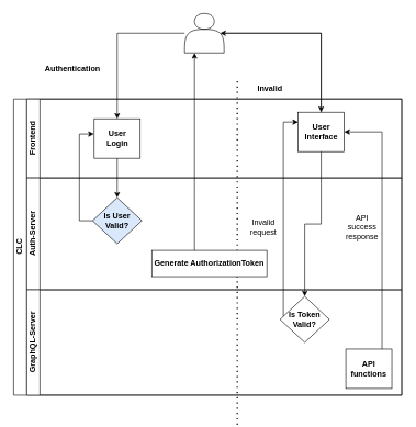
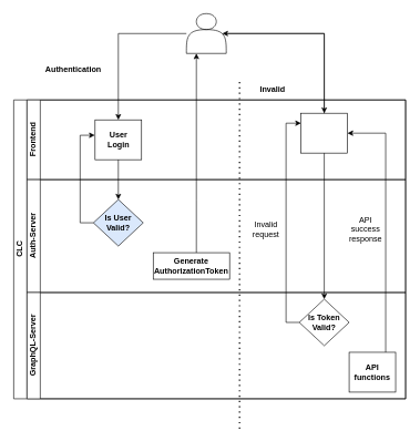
- <mxCell id="10" value="User Interface" style="text;html=1;strokeColor=none;fillColor=none;align=center;verticalAlign=middle;whiteSpace=wrap;rounded=0;fontStyle=1" vertex="1" parent="4"><mxGeometry x="417.5" y="35" width="60" height="30" as="geometry" /></mxCell>
- <mxCell id="12" value="Generate AuthorizationToken" style="rounded=0;whiteSpace=wrap;html=1;fontStyle=1" vertex="1" parent="11"><mxGeometry x="190" y="110" width="175" height="40" as="geometry" /></mxCell>
+ <mxCell id="12" value="Generate AuthorizationToken" style="rounded=0;whiteSpace=wrap;html=1;fontStyle=1" vertex="1" parent="11"><mxGeometry x="190" y="110" width="115" height="40" as="geometry" /></mxCell>
- <mxCell id="18" value="Is Token Valid?" style="rhombus;whiteSpace=wrap;html=1;fontStyle=1" vertex="1" parent="16"><mxGeometry x="385" y="10" width="75" height="70" as="geometry" /></mxCell>
+ <mxCell id="18" value="Is Token Valid?" style="rhombus;whiteSpace=wrap;html=1;fontStyle=1" vertex="1" parent="16"><mxGeometry x="410" y="10" width="75" height="70" as="geometry" /></mxCell>
